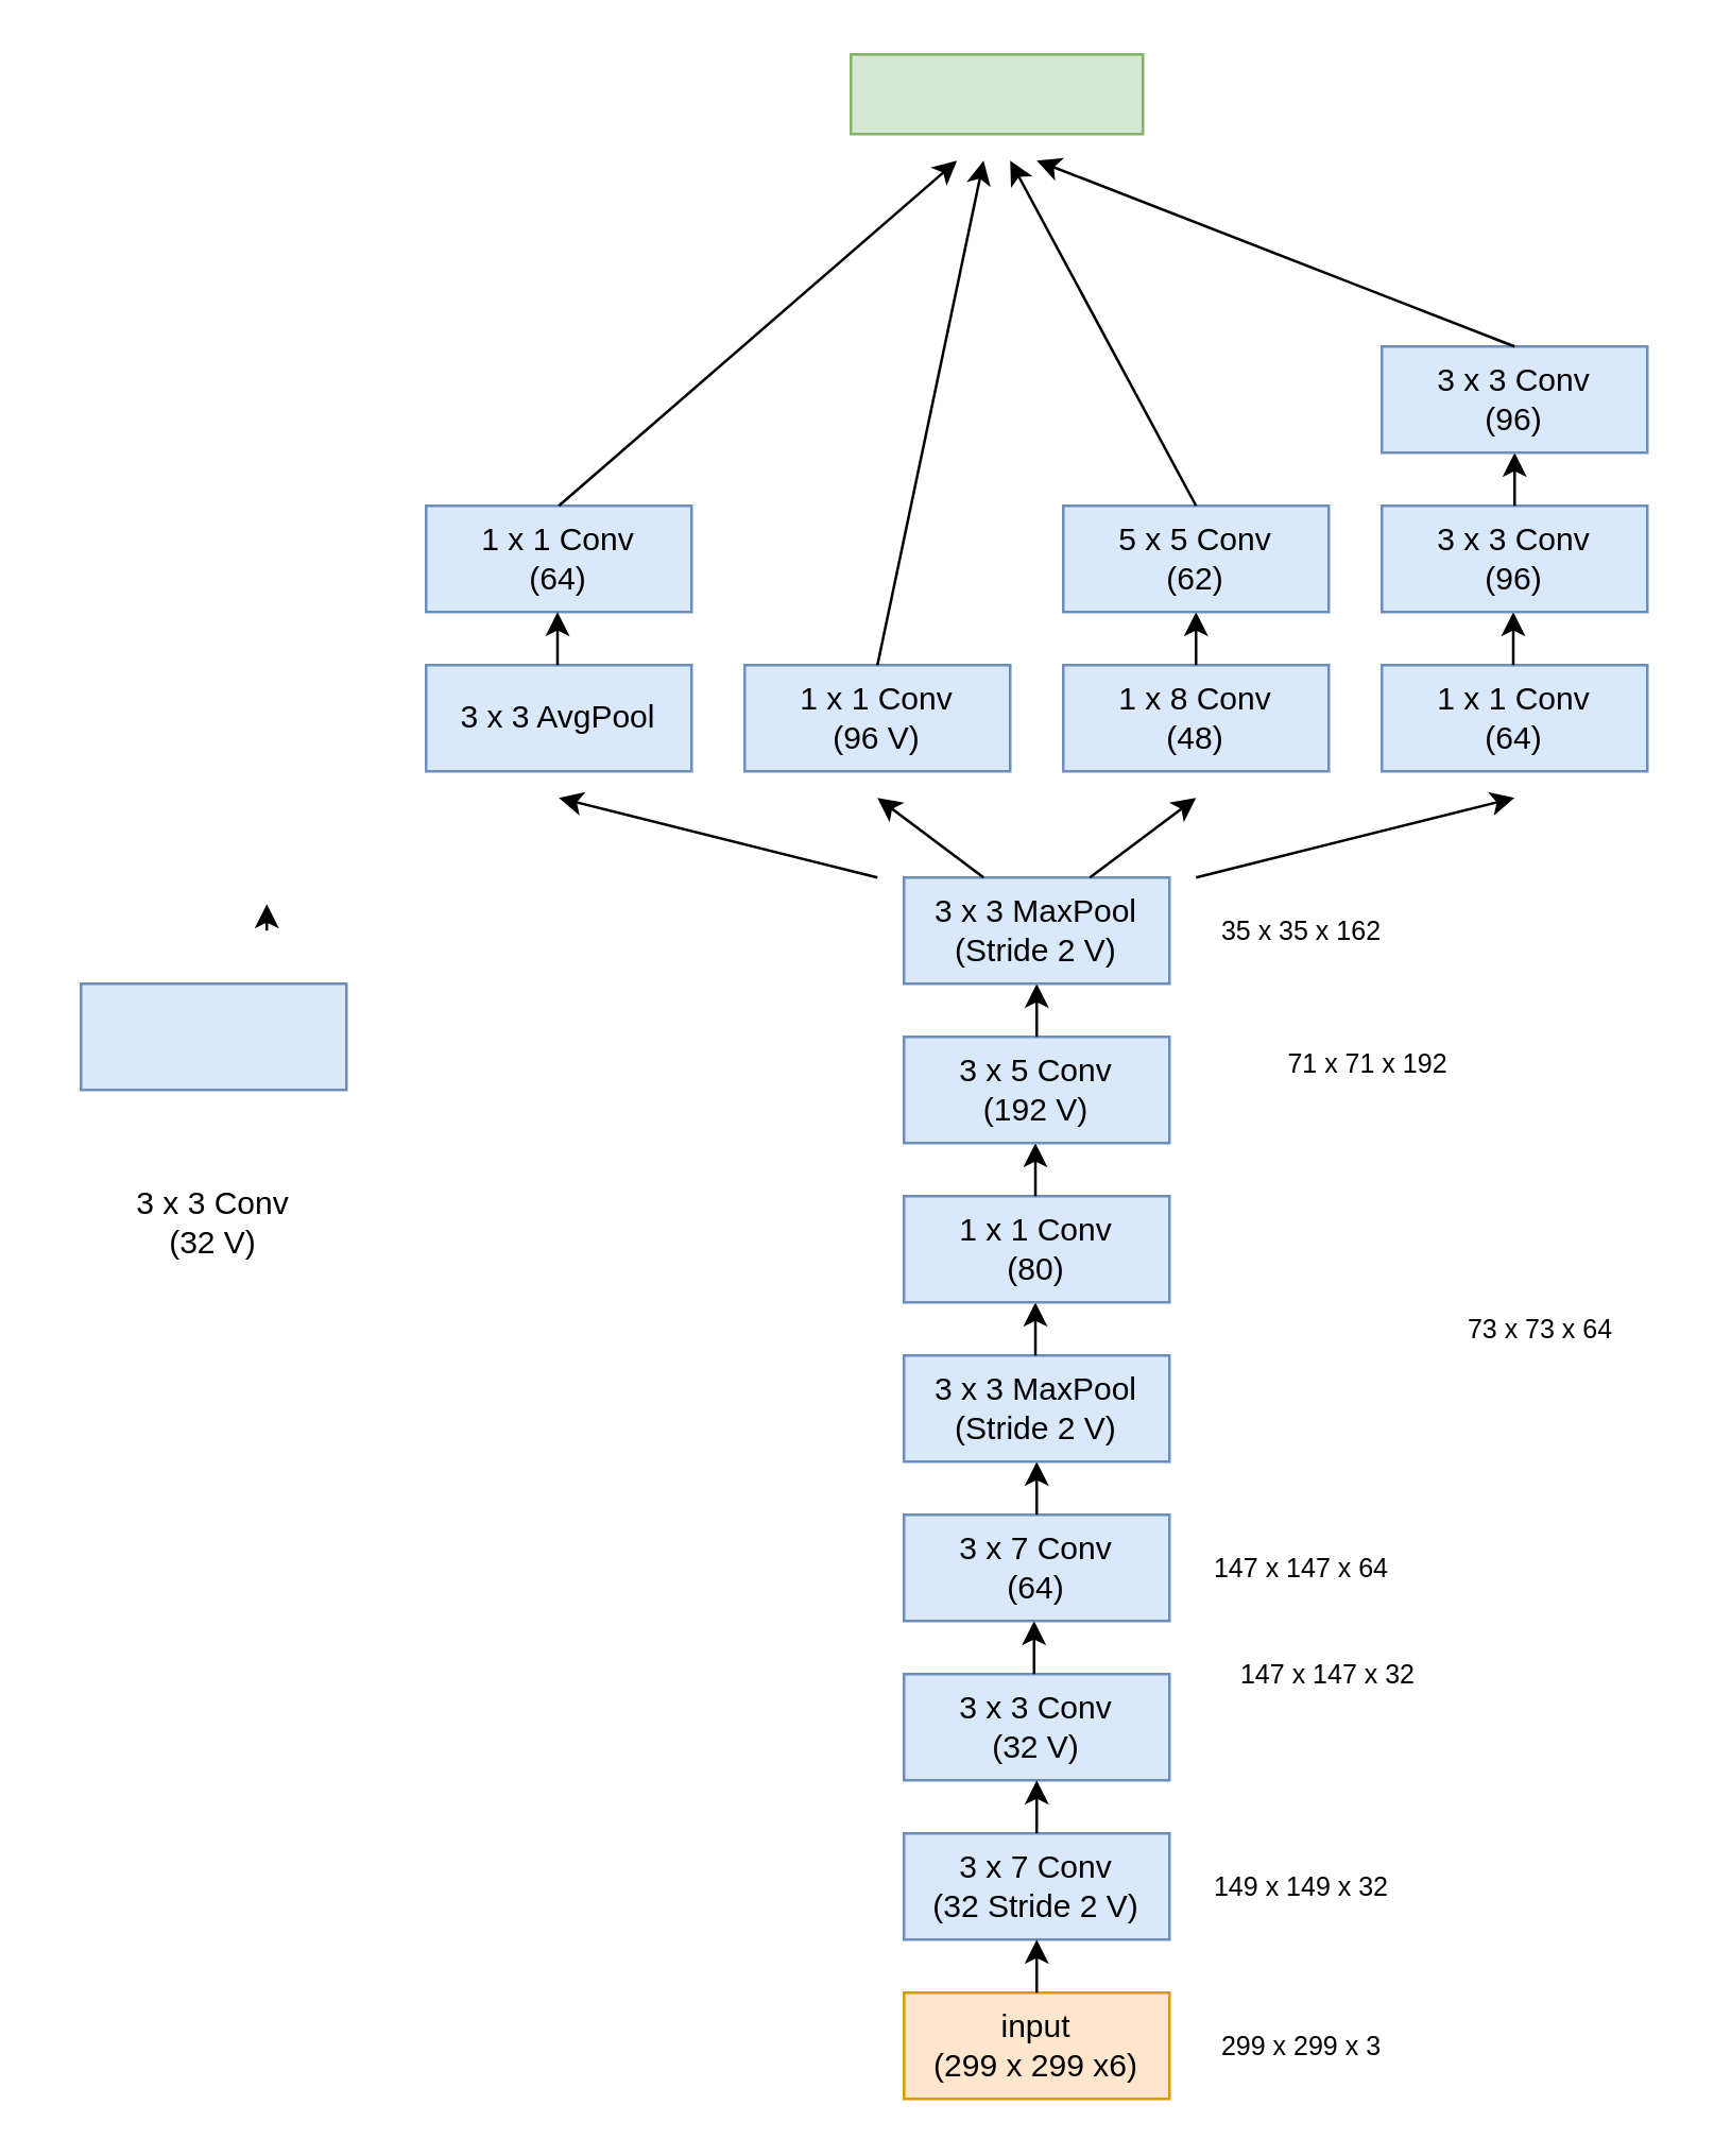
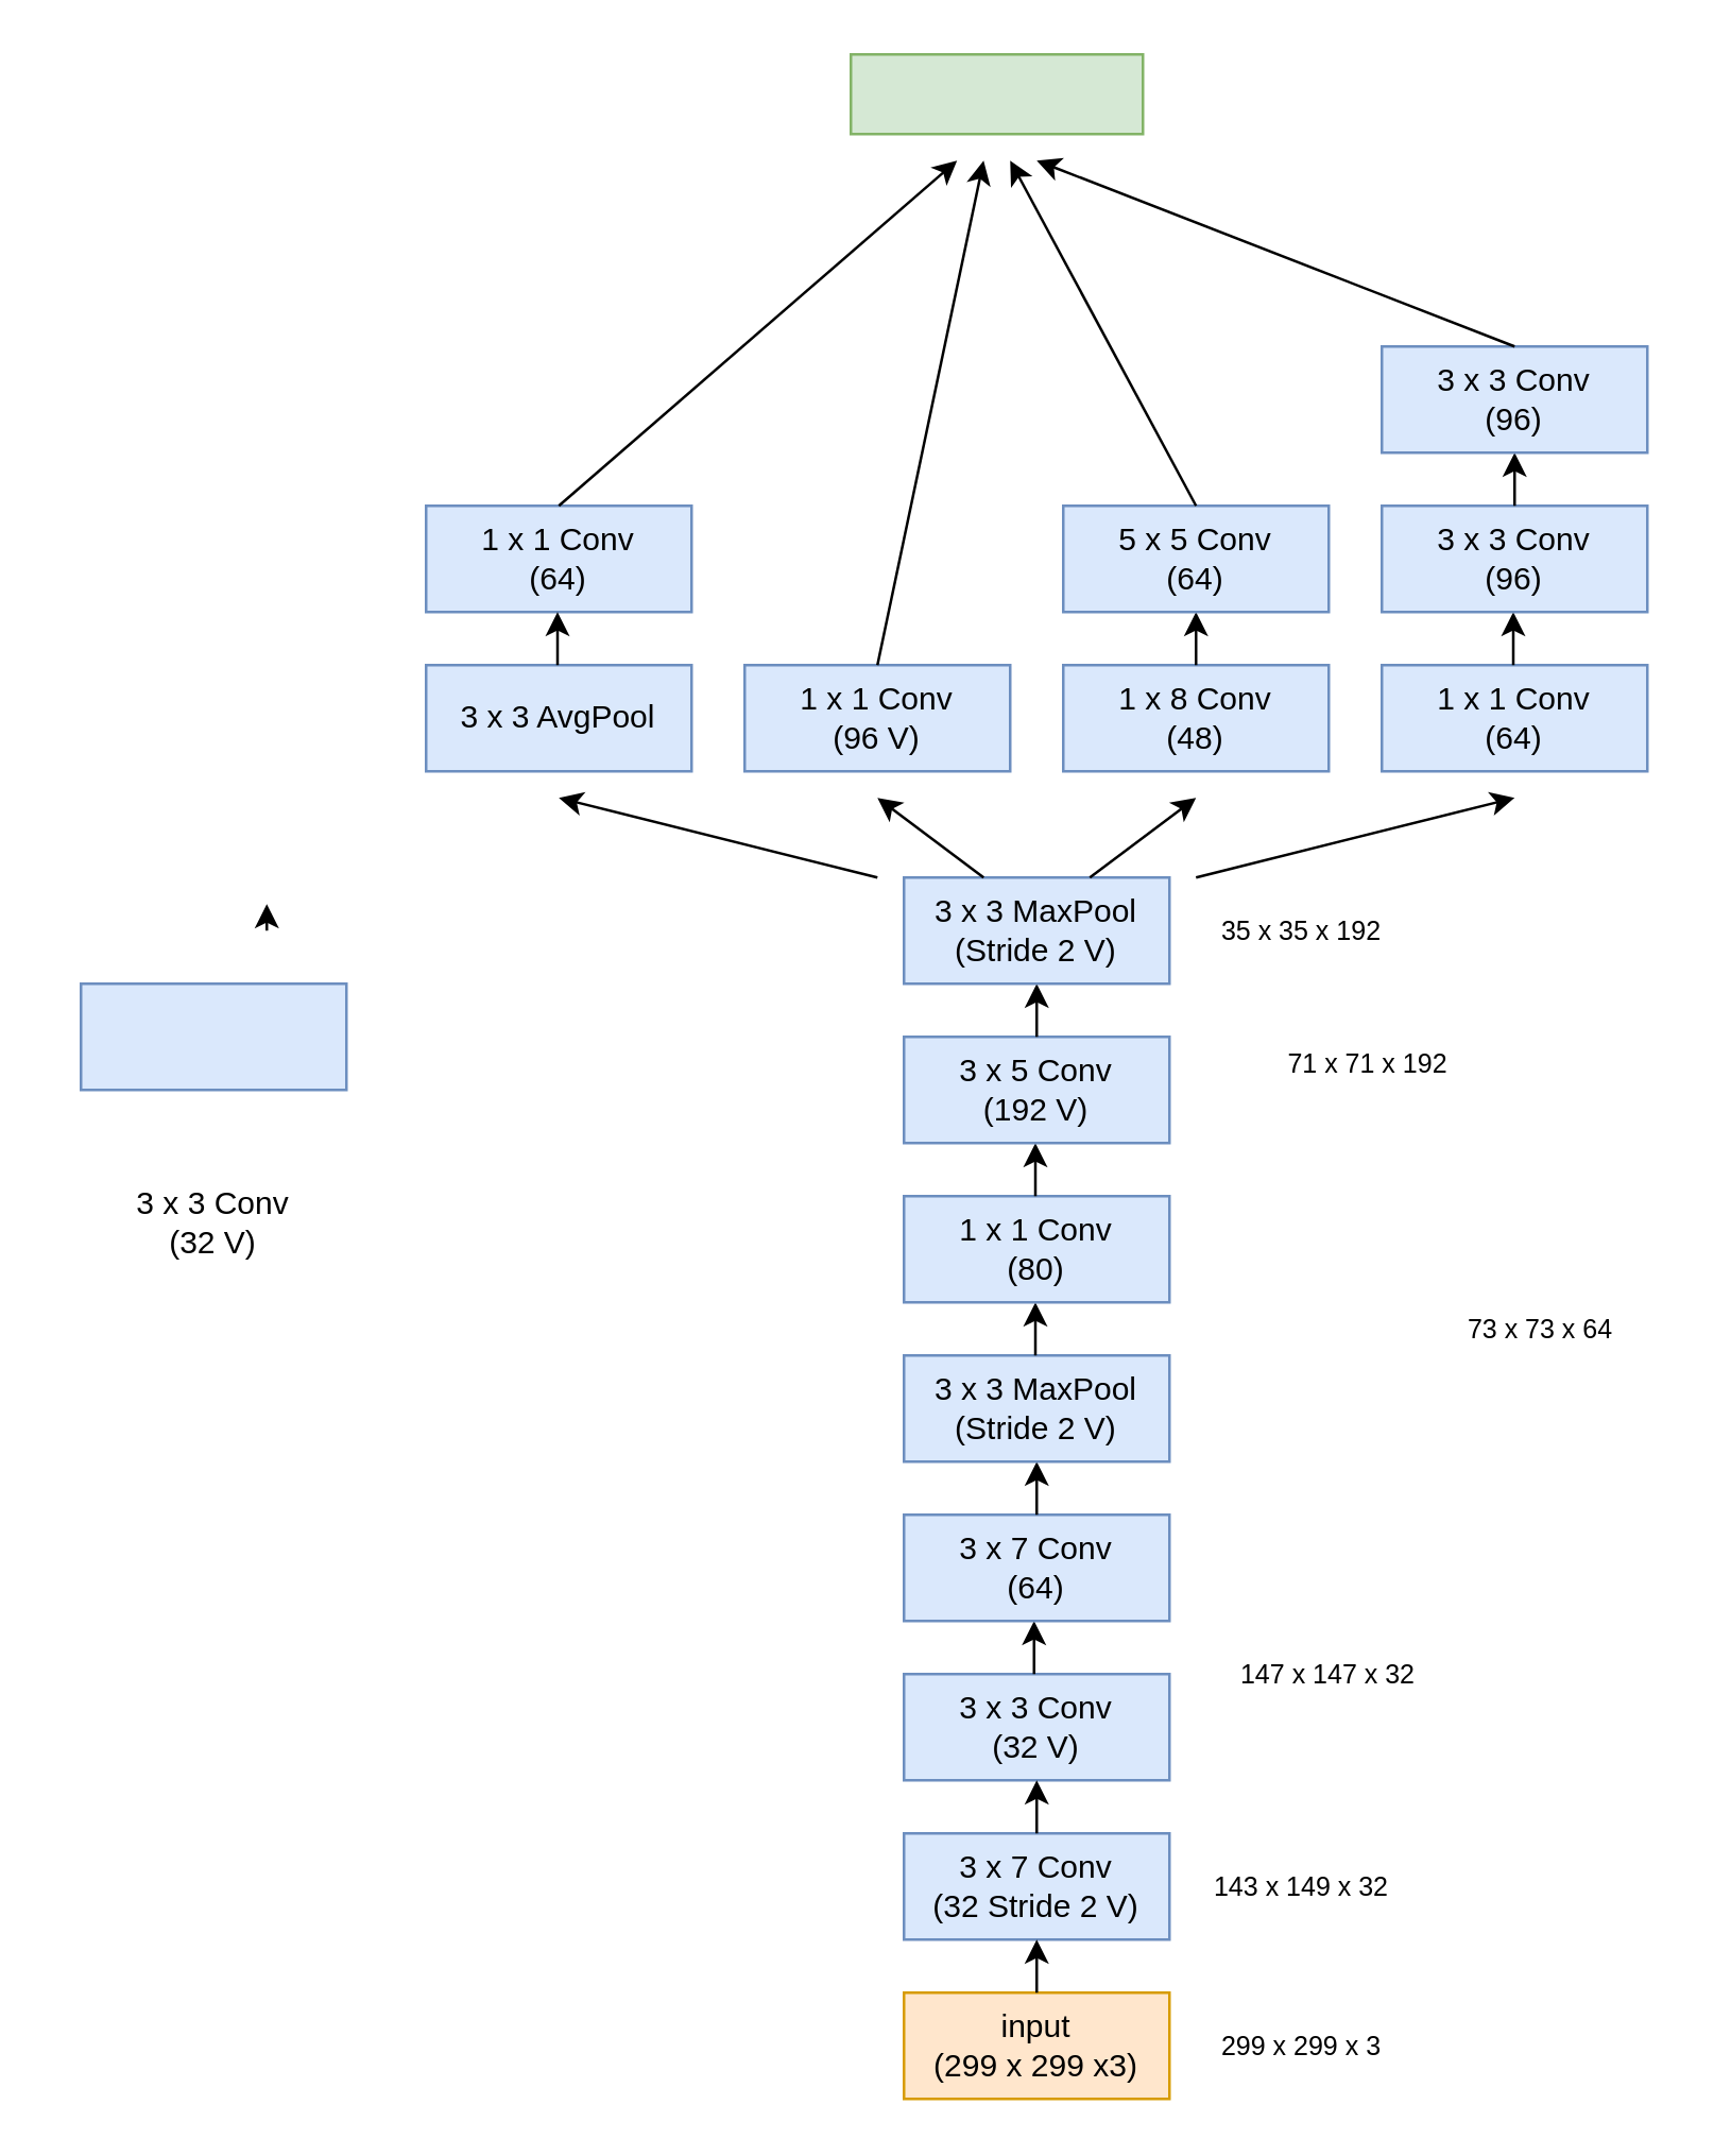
- <mxCell id="40" value="5 x 5 Conv&lt;br&gt;(62)" style="text;html=1;strokeColor=none;fillColor=none;align=center;verticalAlign=middle;whiteSpace=wrap;rounded=0;" vertex="1" parent="1"><mxGeometry x="390" y="200" width="120" height="20" as="geometry" /></mxCell>
+ <mxCell id="40" value="5 x 5 Conv&lt;br&gt;(64)" style="text;html=1;strokeColor=none;fillColor=none;align=center;verticalAlign=middle;whiteSpace=wrap;rounded=0;" vertex="1" parent="1"><mxGeometry x="390" y="200" width="120" height="20" as="geometry" /></mxCell>
- <mxCell id="62" value="&lt;font style=&quot;font-size: 10px&quot;&gt;35 x 35 x 162&lt;/font&gt;" style="text;html=1;strokeColor=none;fillColor=none;align=center;verticalAlign=middle;whiteSpace=wrap;rounded=0;" vertex="1" parent="1"><mxGeometry x="450" y="340" width="80" height="20" as="geometry" /></mxCell>
+ <mxCell id="62" value="&lt;font style=&quot;font-size: 10px&quot;&gt;35 x 35 x 192&lt;/font&gt;" style="text;html=1;strokeColor=none;fillColor=none;align=center;verticalAlign=middle;whiteSpace=wrap;rounded=0;" vertex="1" parent="1"><mxGeometry x="450" y="340" width="80" height="20" as="geometry" /></mxCell>
- <mxCell id="59" value="&lt;font style=&quot;font-size: 10px&quot;&gt;147 x 147 x 64&lt;/font&gt;" style="text;html=1;strokeColor=none;fillColor=none;align=center;verticalAlign=middle;whiteSpace=wrap;rounded=0;" vertex="1" parent="1"><mxGeometry x="450" y="580" width="80" height="20" as="geometry" /></mxCell>
- <mxCell id="61" value="&lt;font style=&quot;font-size: 10px&quot;&gt;149 x 149 x 32&lt;/font&gt;" style="text;html=1;strokeColor=none;fillColor=none;align=center;verticalAlign=middle;whiteSpace=wrap;rounded=0;" vertex="1" parent="1"><mxGeometry x="450" y="700" width="80" height="20" as="geometry" /></mxCell>
+ <mxCell id="61" value="&lt;font style=&quot;font-size: 10px&quot;&gt;143 x 149 x 32&lt;/font&gt;" style="text;html=1;strokeColor=none;fillColor=none;align=center;verticalAlign=middle;whiteSpace=wrap;rounded=0;" vertex="1" parent="1"><mxGeometry x="450" y="700" width="80" height="20" as="geometry" /></mxCell>
- <mxCell id="4" value="input &lt;br&gt;(299 x 299 x6)" style="text;html=1;strokeColor=none;fillColor=none;align=center;verticalAlign=middle;whiteSpace=wrap;rounded=0;" vertex="1" parent="1"><mxGeometry x="315" y="760" width="150" height="20" as="geometry" /></mxCell>
+ <mxCell id="4" value="input &lt;br&gt;(299 x 299 x3)" style="text;html=1;strokeColor=none;fillColor=none;align=center;verticalAlign=middle;whiteSpace=wrap;rounded=0;" vertex="1" parent="1"><mxGeometry x="315" y="760" width="150" height="20" as="geometry" /></mxCell>
